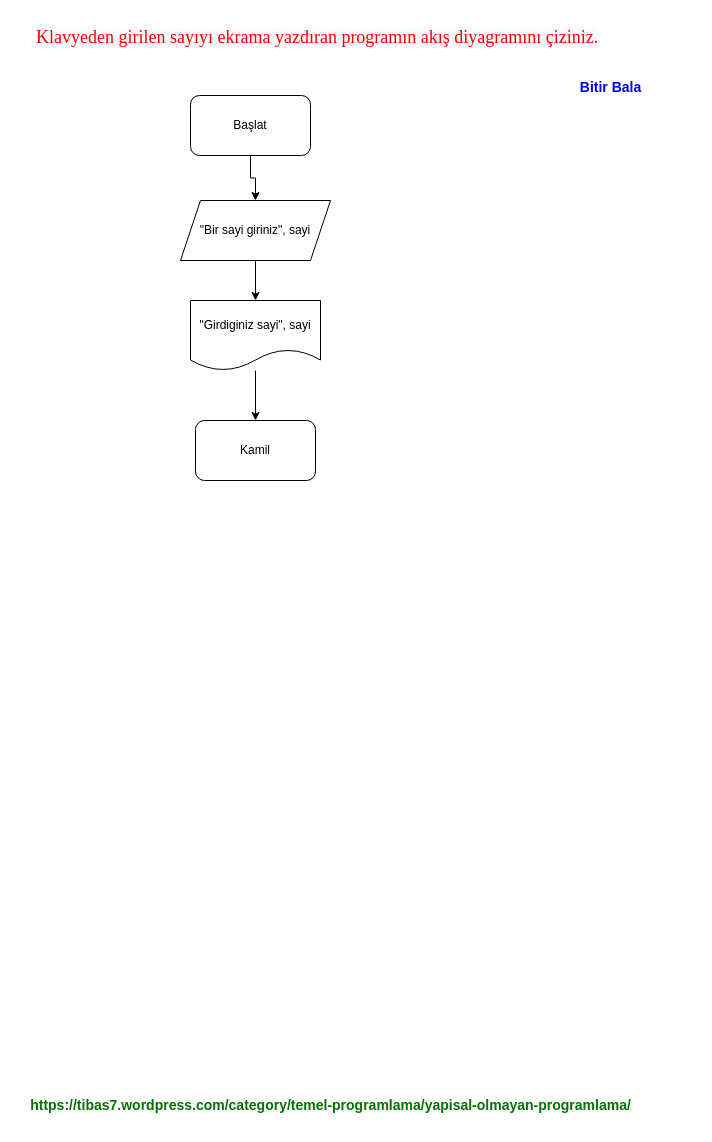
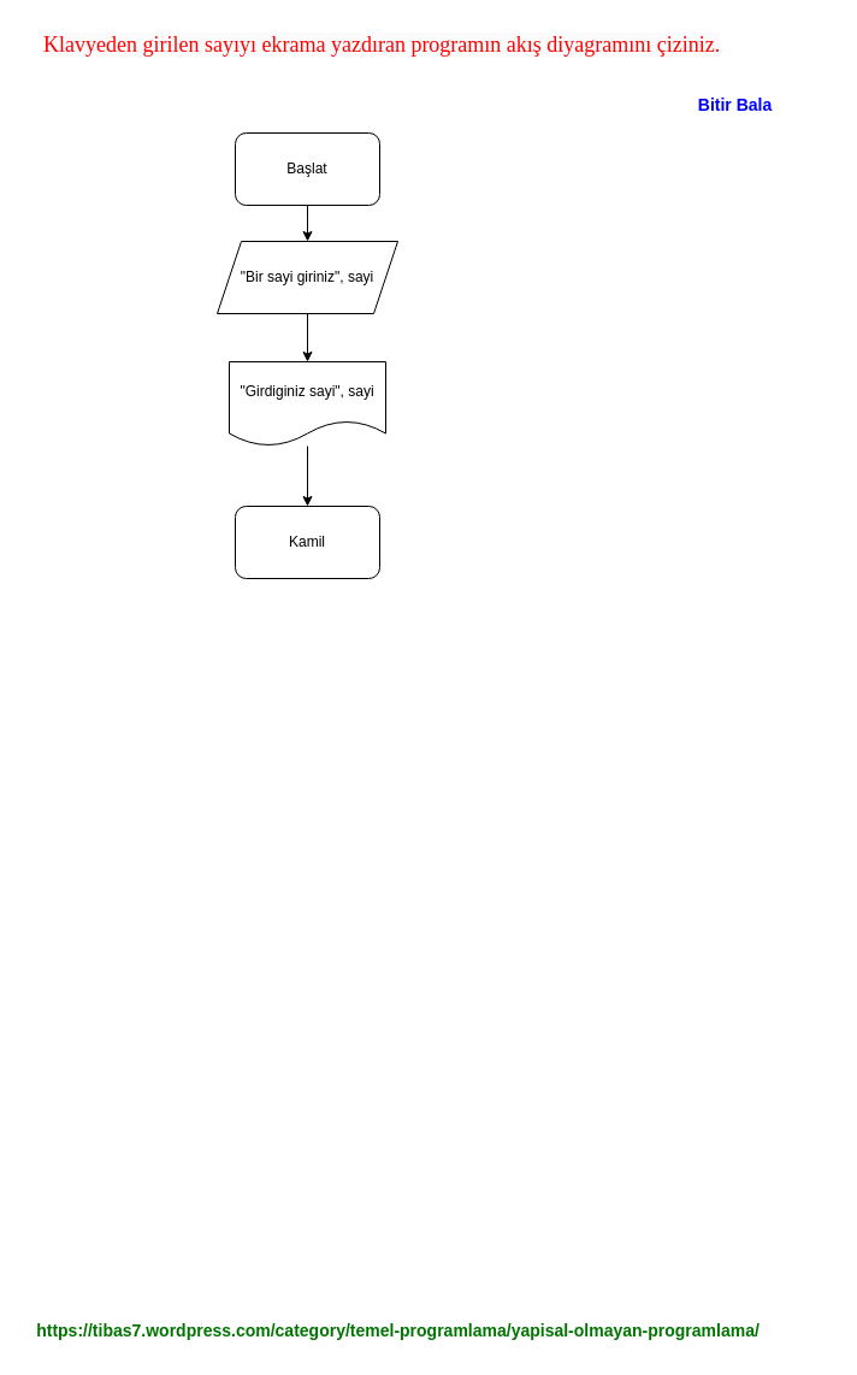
- <mxCell id="3" value="Başlat" style="rounded=1;whiteSpace=wrap;html=1;" parent="1" vertex="1"><mxGeometry x="190" y="95" width="120" height="60" as="geometry" /></mxCell>
+ <mxCell id="3" value="Başlat" style="rounded=1;whiteSpace=wrap;html=1;" parent="1" vertex="1"><mxGeometry x="195" y="110" width="120" height="60" as="geometry" /></mxCell>
